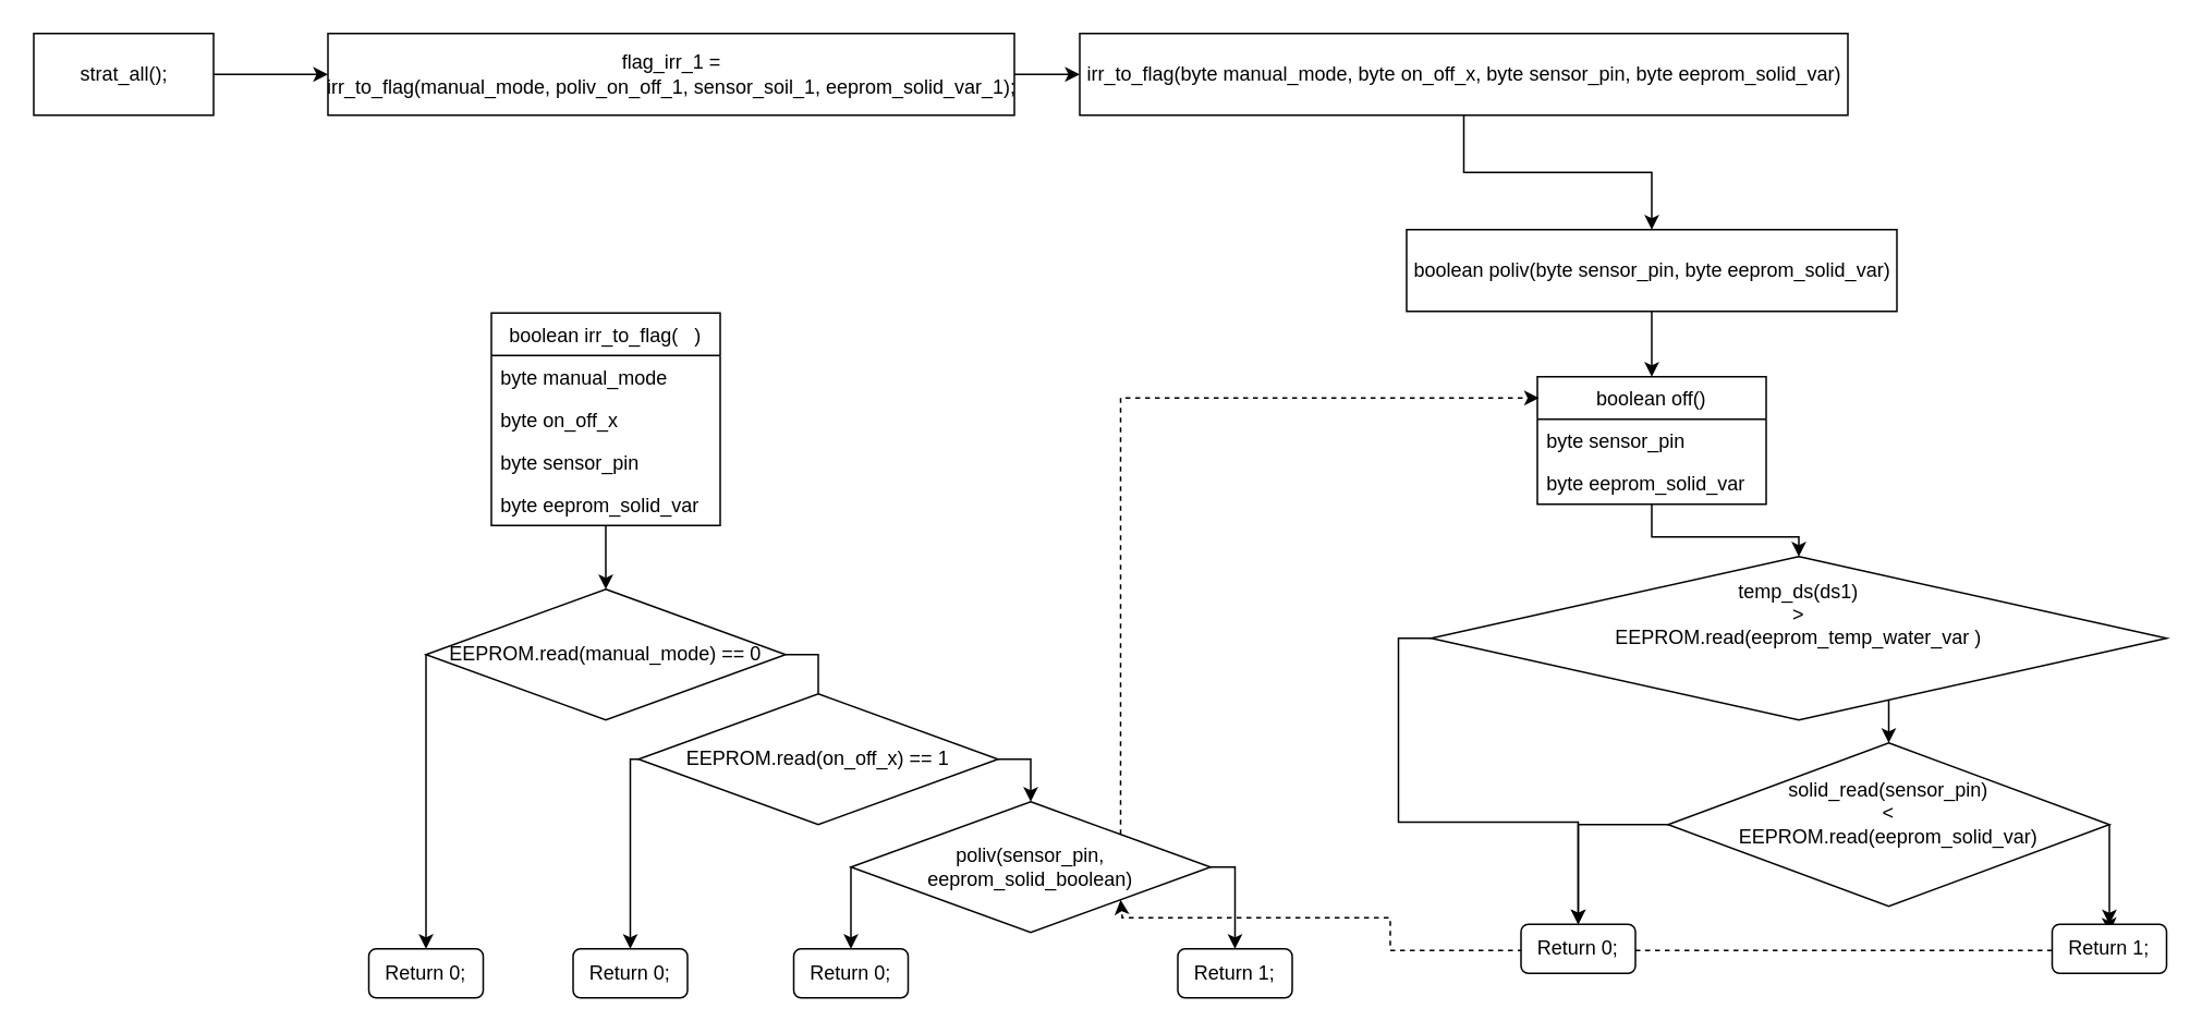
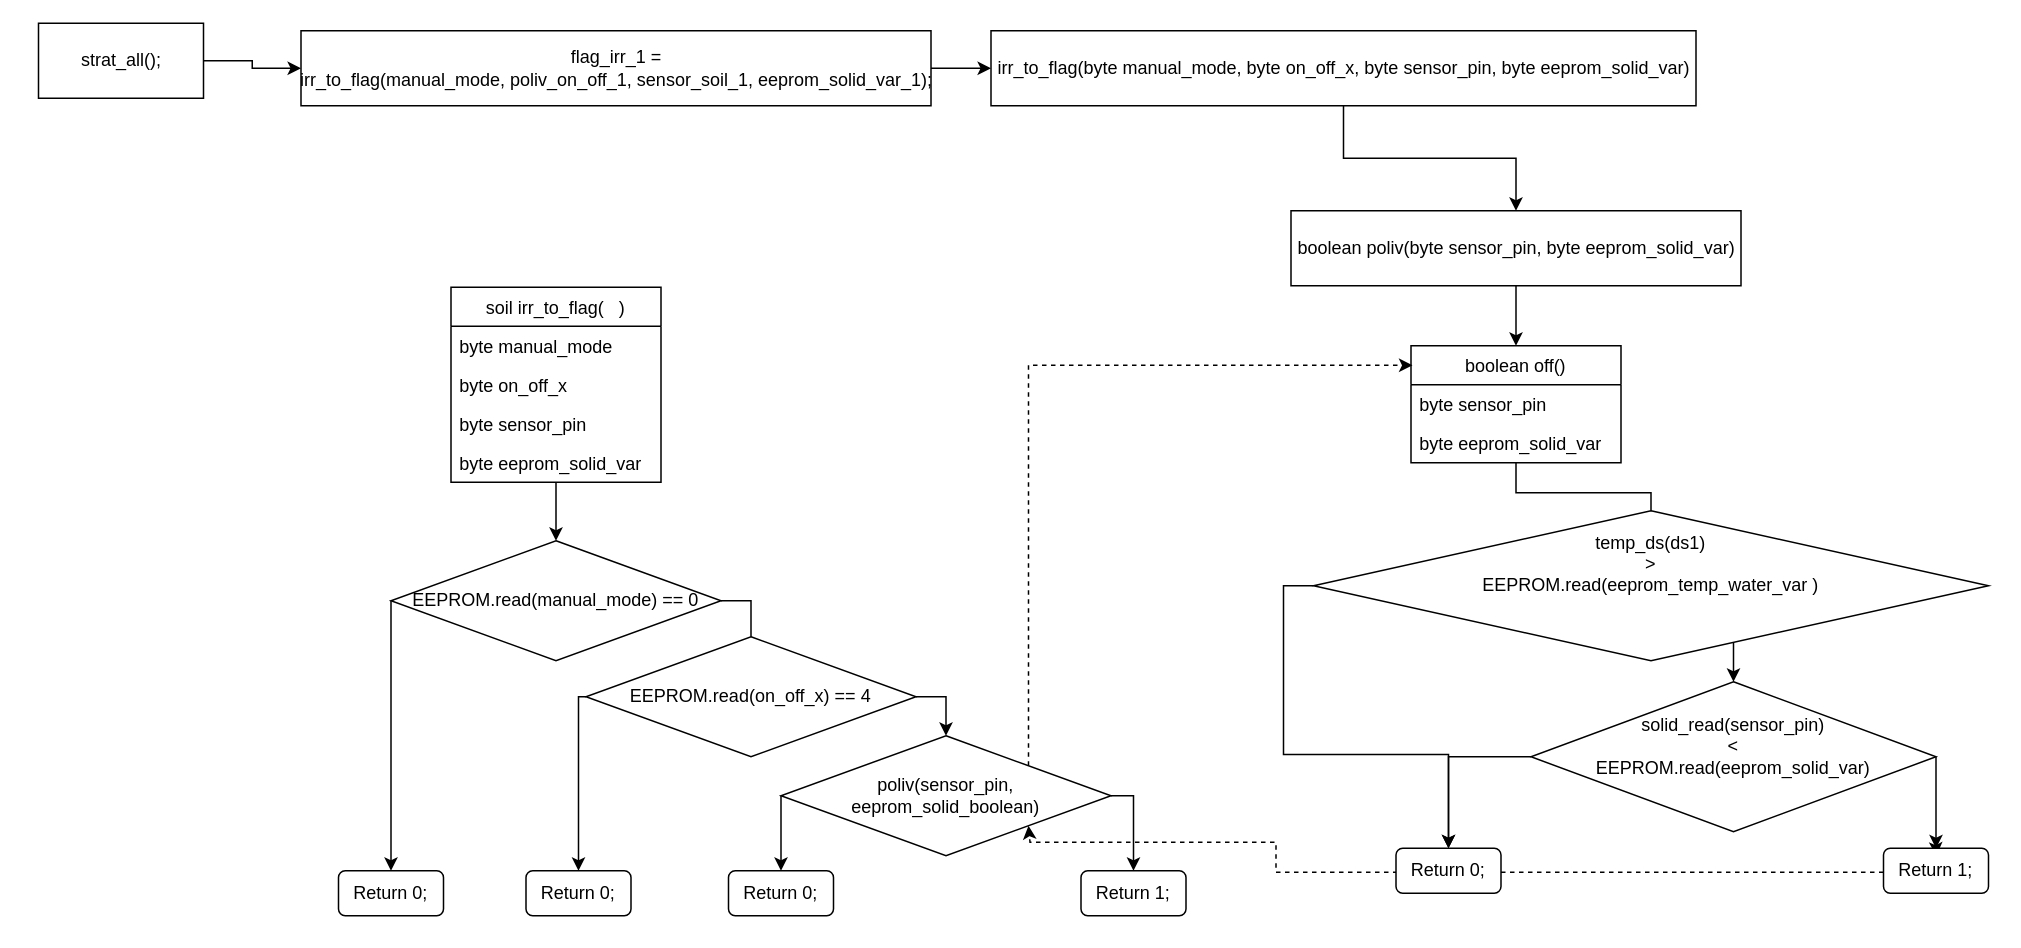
- <mxCell id="3" value="strat_all();" style="html=1;" vertex="1" parent="1"><mxGeometry x="20" y="20" width="110" height="50" as="geometry" /></mxCell>
+ <mxCell id="3" value="strat_all();" style="html=1;" vertex="1" parent="1"><mxGeometry x="25" y="15" width="110" height="50" as="geometry" /></mxCell>
- <mxCell id="25" value="boolean irr_to_flag(   )" style="swimlane;fontStyle=0;childLayout=stackLayout;horizontal=1;startSize=26;fillColor=none;horizontalStack=0;resizeParent=1;resizeParentMax=0;resizeLast=0;collapsible=1;marginBottom=0;" vertex="1" parent="1"><mxGeometry x="300" y="191" width="140" height="130" as="geometry" /></mxCell>
+ <mxCell id="25" value="soil irr_to_flag(   )" style="swimlane;fontStyle=0;childLayout=stackLayout;horizontal=1;startSize=26;fillColor=none;horizontalStack=0;resizeParent=1;resizeParentMax=0;resizeLast=0;collapsible=1;marginBottom=0;" vertex="1" parent="1"><mxGeometry x="300" y="191" width="140" height="130" as="geometry" /></mxCell>
- <mxCell id="10" style="edgeStyle=orthogonalEdgeStyle;rounded=0;orthogonalLoop=1;jettySize=auto;html=1;" edge="1" parent="1" source="11" target="16"><mxGeometry relative="1" as="geometry" /></mxCell>
+ <mxCell id="10" style="edgeStyle=orthogonalEdgeStyle;rounded=0;orthogonalLoop=1;jettySize=auto;html=1;endArrow=none;" edge="1" parent="1" source="11" target="16"><mxGeometry relative="1" as="geometry" /></mxCell>
- <mxCell id="35" value="EEPROM.read(on_off_x) == 1" style="rhombus;whiteSpace=wrap;html=1;" vertex="1" parent="1"><mxGeometry x="390" y="424" width="220" height="80" as="geometry" /></mxCell>
+ <mxCell id="35" value="EEPROM.read(on_off_x) == 4" style="rhombus;whiteSpace=wrap;html=1;" vertex="1" parent="1"><mxGeometry x="390" y="424" width="220" height="80" as="geometry" /></mxCell>
